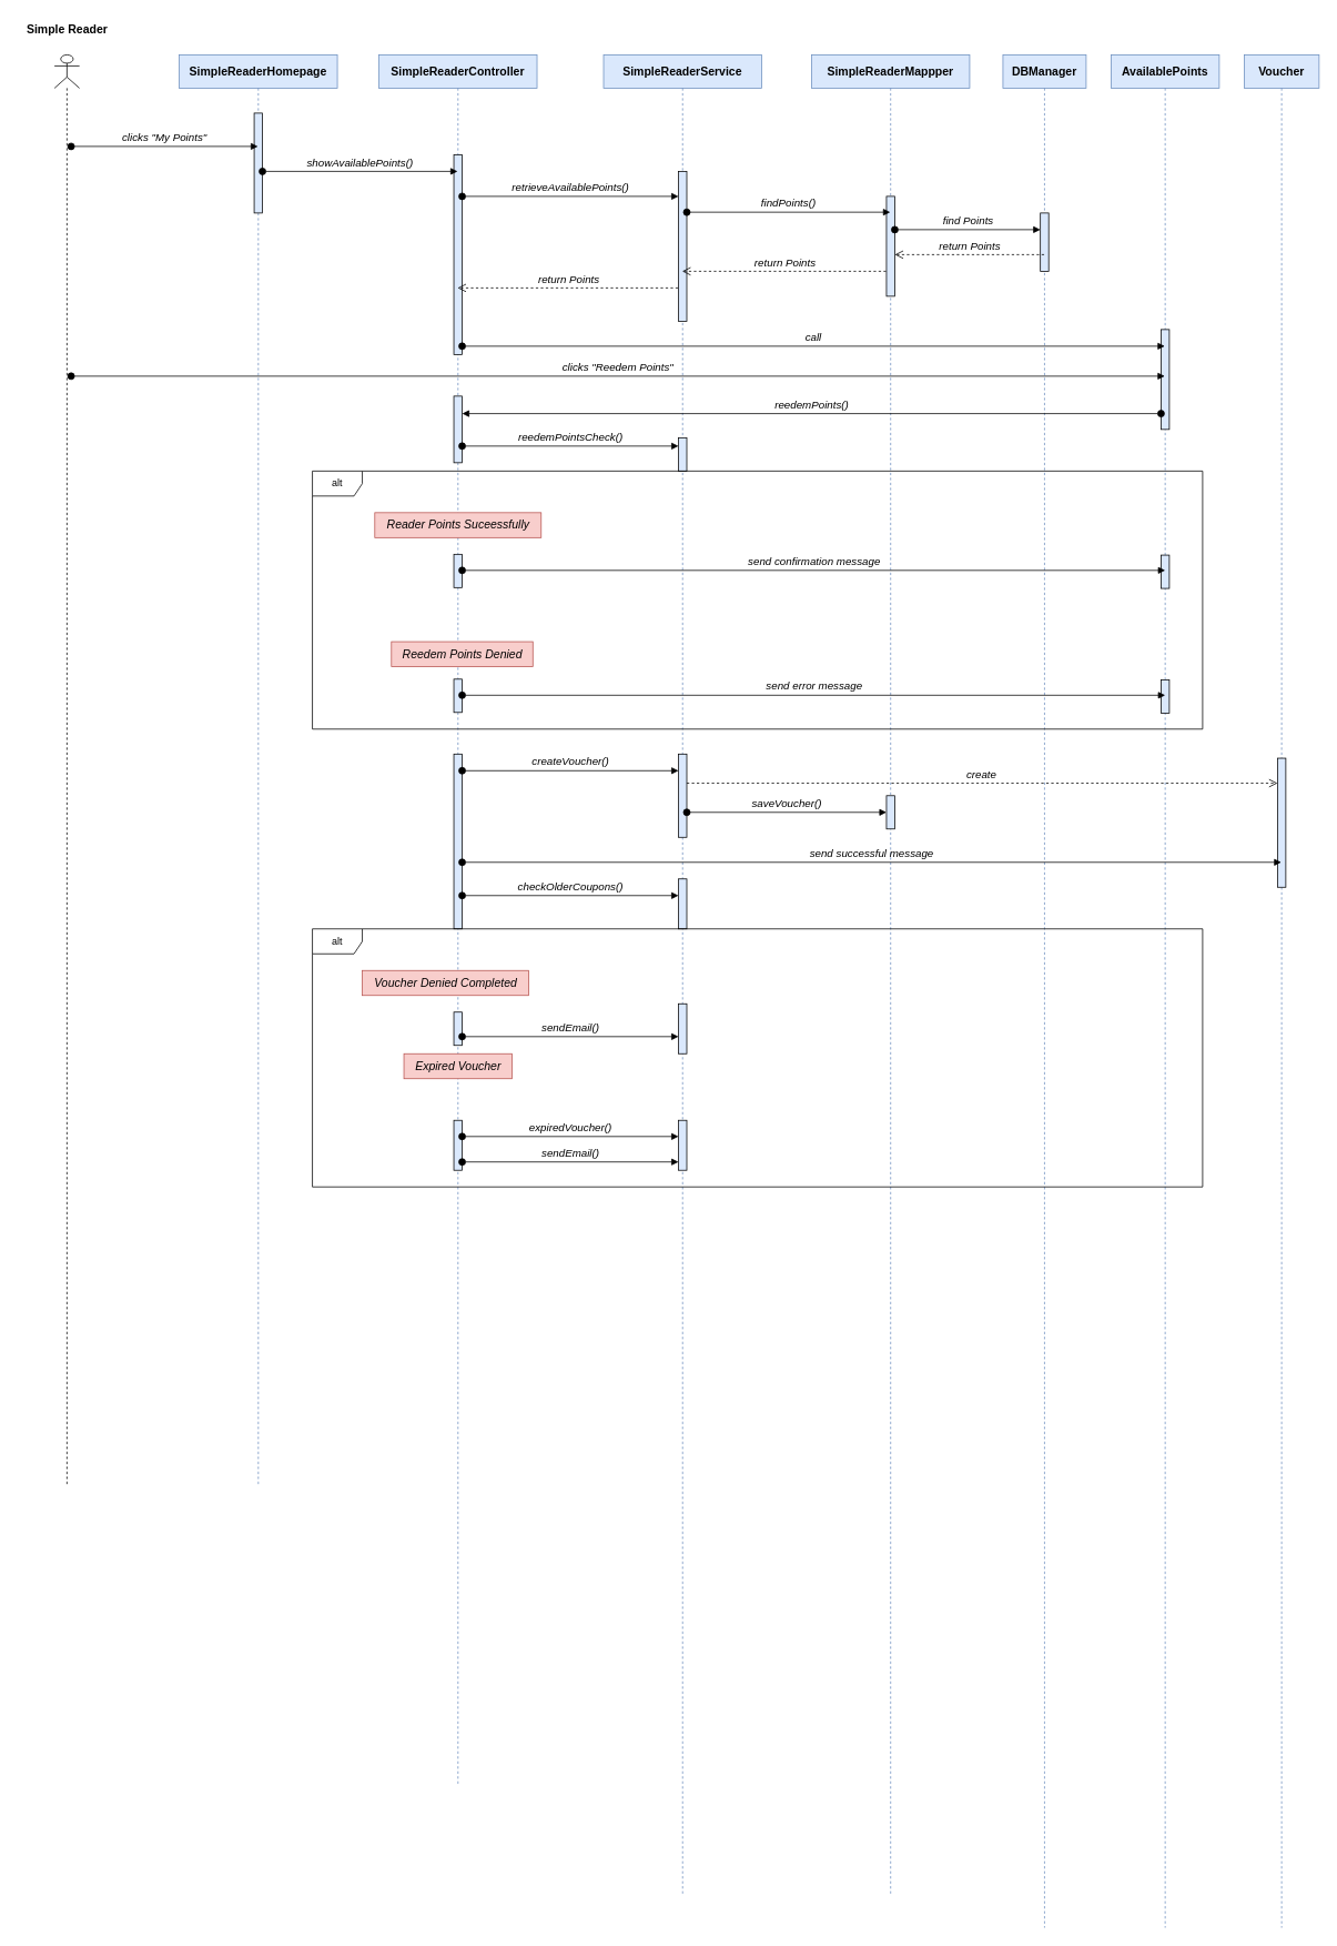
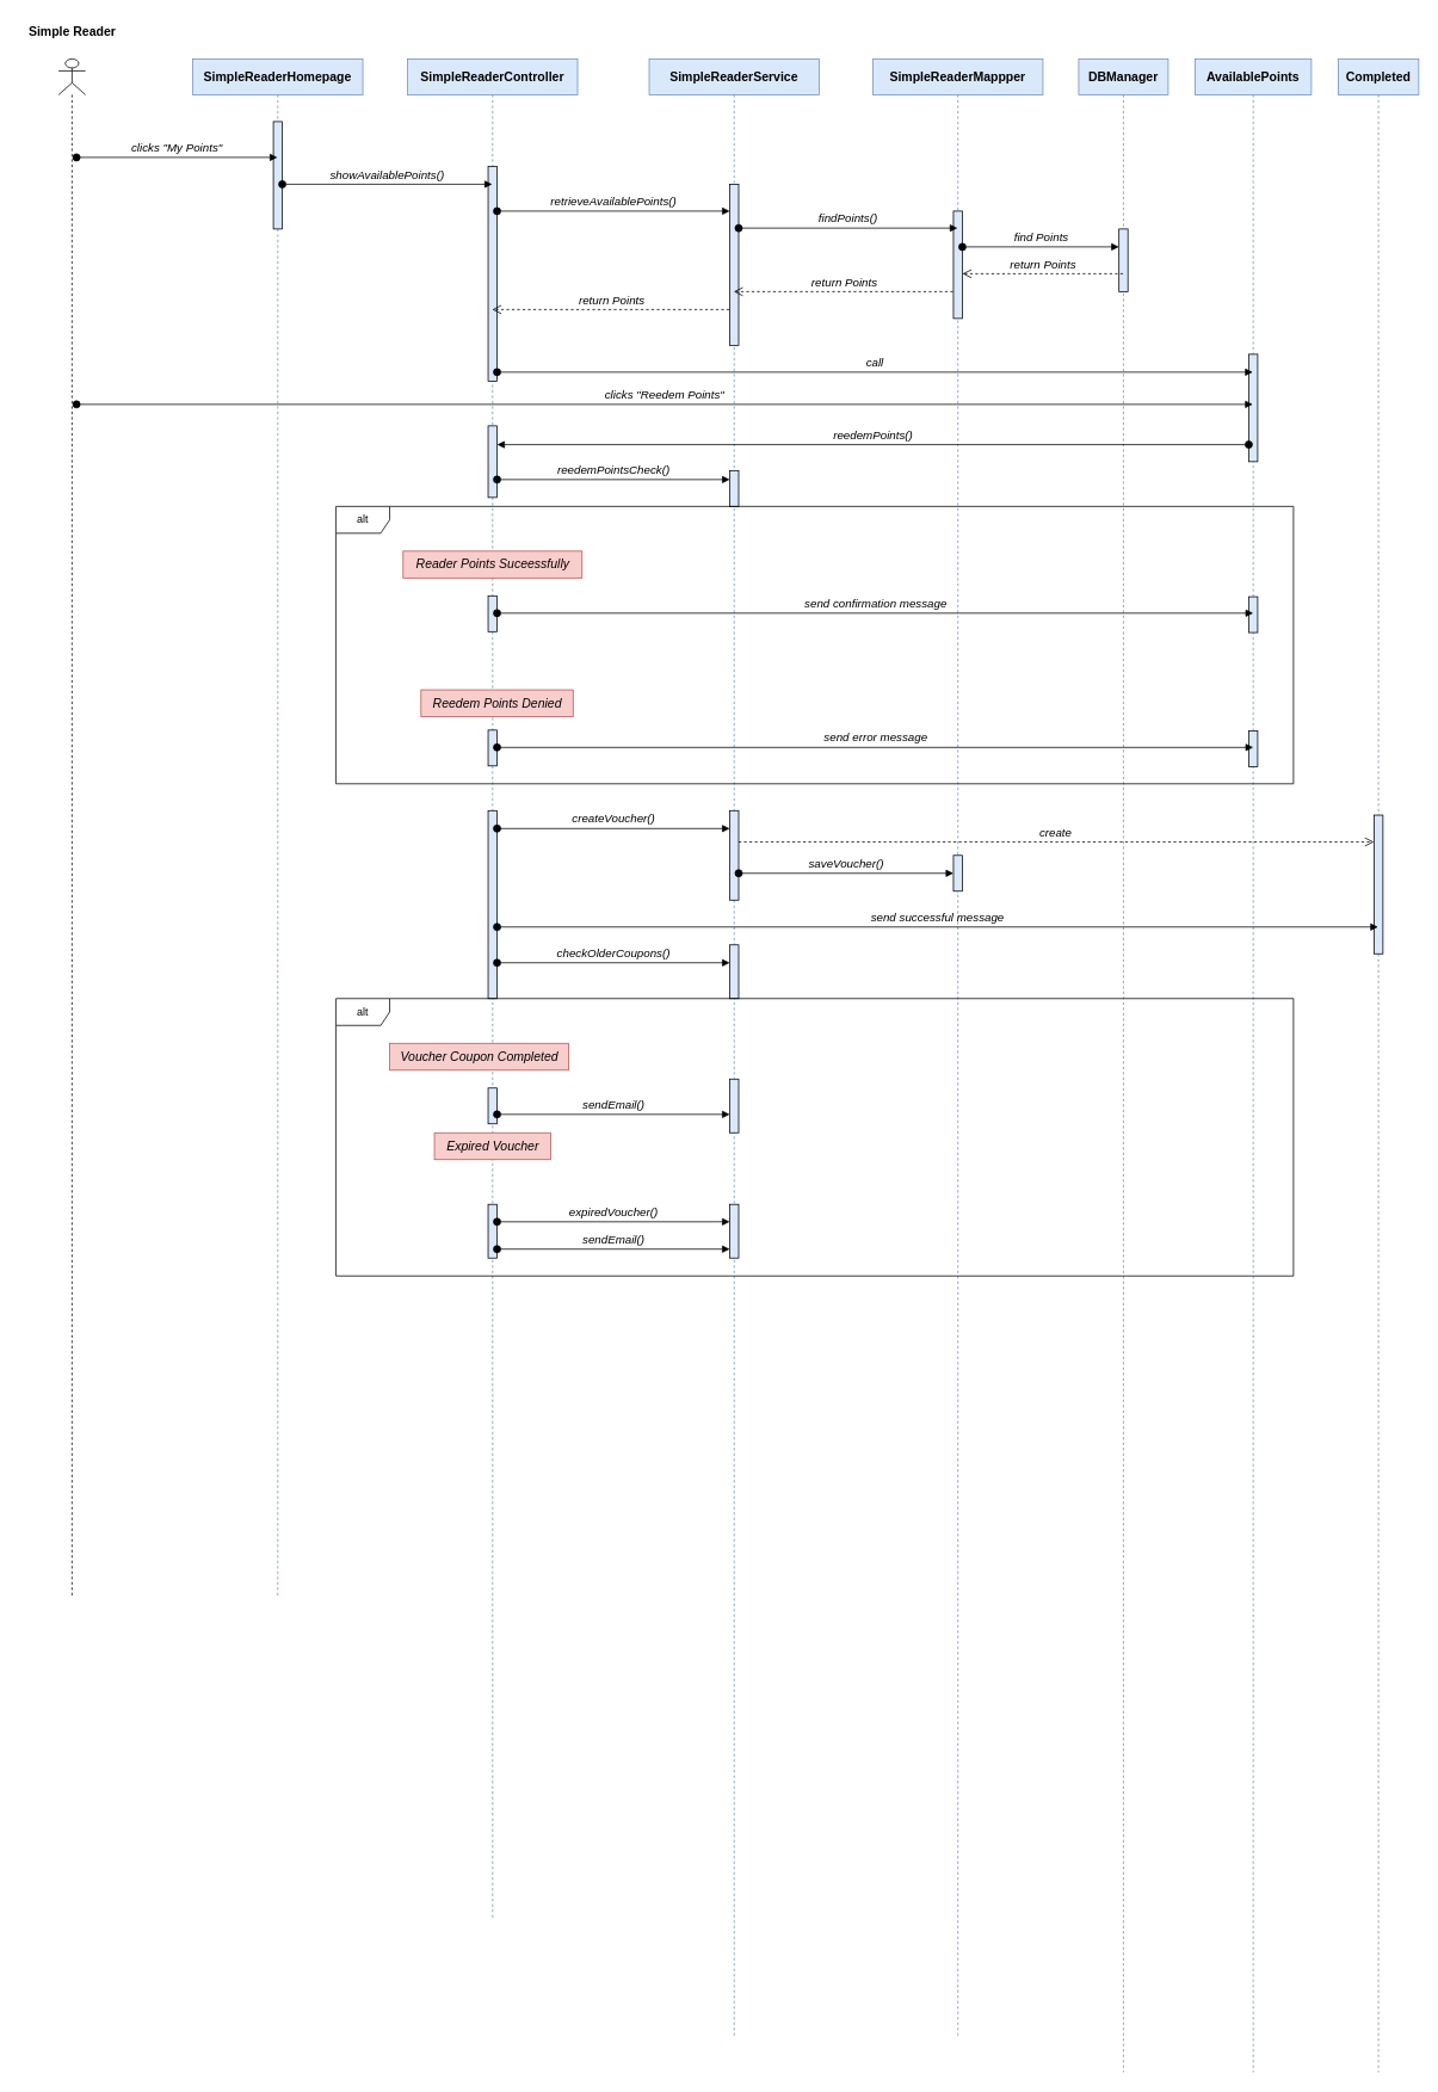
- <mxCell id="44" value="Voucher" style="shape=umlLifeline;perimeter=lifelinePerimeter;whiteSpace=wrap;html=1;container=1;dropTarget=0;collapsible=0;recursiveResize=0;outlineConnect=0;portConstraint=eastwest;newEdgeStyle={&quot;curved&quot;:0,&quot;rounded&quot;:0};fontSize=14;fontStyle=1;fillColor=#dae8fc;strokeColor=#6c8ebf;" vertex="1" parent="1"><mxGeometry x="1495" y="65" width="90" height="2250" as="geometry" /></mxCell>
+ <mxCell id="44" value="Completed" style="shape=umlLifeline;perimeter=lifelinePerimeter;whiteSpace=wrap;html=1;container=1;dropTarget=0;collapsible=0;recursiveResize=0;outlineConnect=0;portConstraint=eastwest;newEdgeStyle={&quot;curved&quot;:0,&quot;rounded&quot;:0};fontSize=14;fontStyle=1;fillColor=#dae8fc;strokeColor=#6c8ebf;" vertex="1" parent="1"><mxGeometry x="1495" y="65" width="90" height="2250" as="geometry" /></mxCell>
- <mxCell id="51" value="Voucher Denied Completed" style="text;html=1;align=center;verticalAlign=middle;resizable=0;points=[];autosize=1;fontSize=14;fontStyle=2;fillColor=#f8cecc;strokeColor=#b85450;" vertex="1" parent="1"><mxGeometry x="435" y="1165" width="200" height="30" as="geometry" /></mxCell>
+ <mxCell id="51" value="Voucher Coupon Completed" style="text;html=1;align=center;verticalAlign=middle;resizable=0;points=[];autosize=1;fontSize=14;fontStyle=2;fillColor=#f8cecc;strokeColor=#b85450;" vertex="1" parent="1"><mxGeometry x="435" y="1165" width="200" height="30" as="geometry" /></mxCell>
